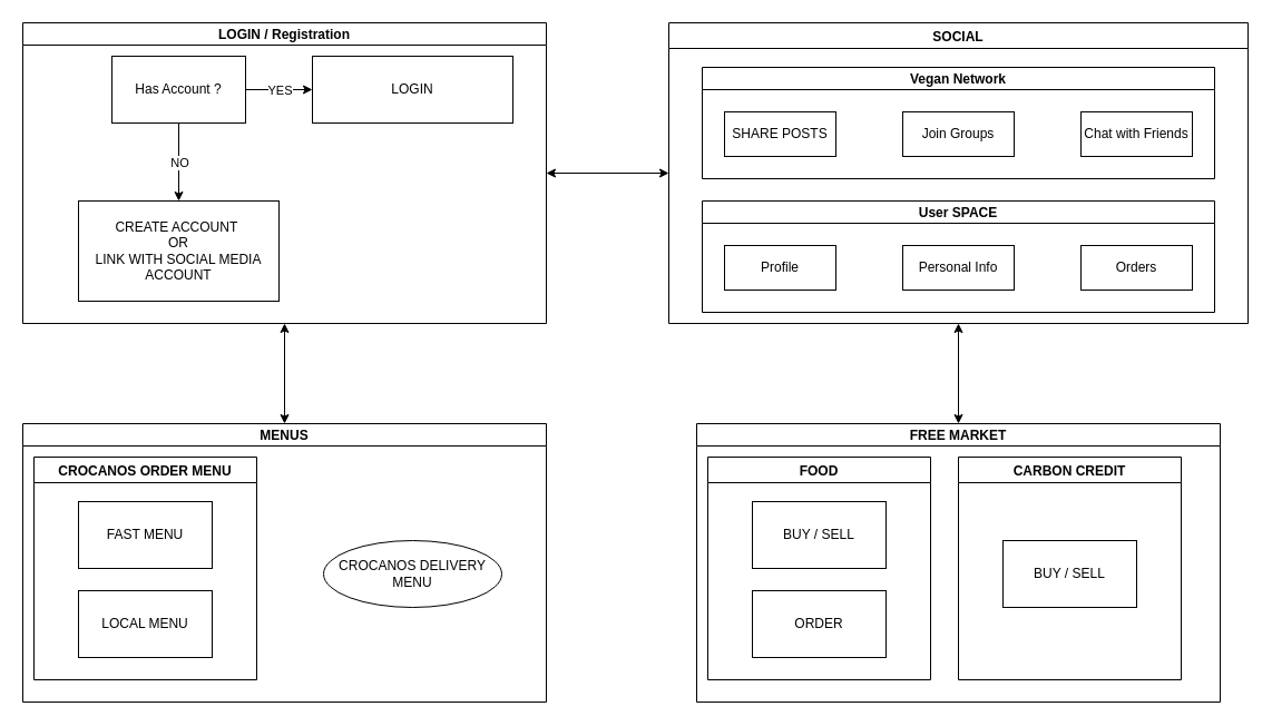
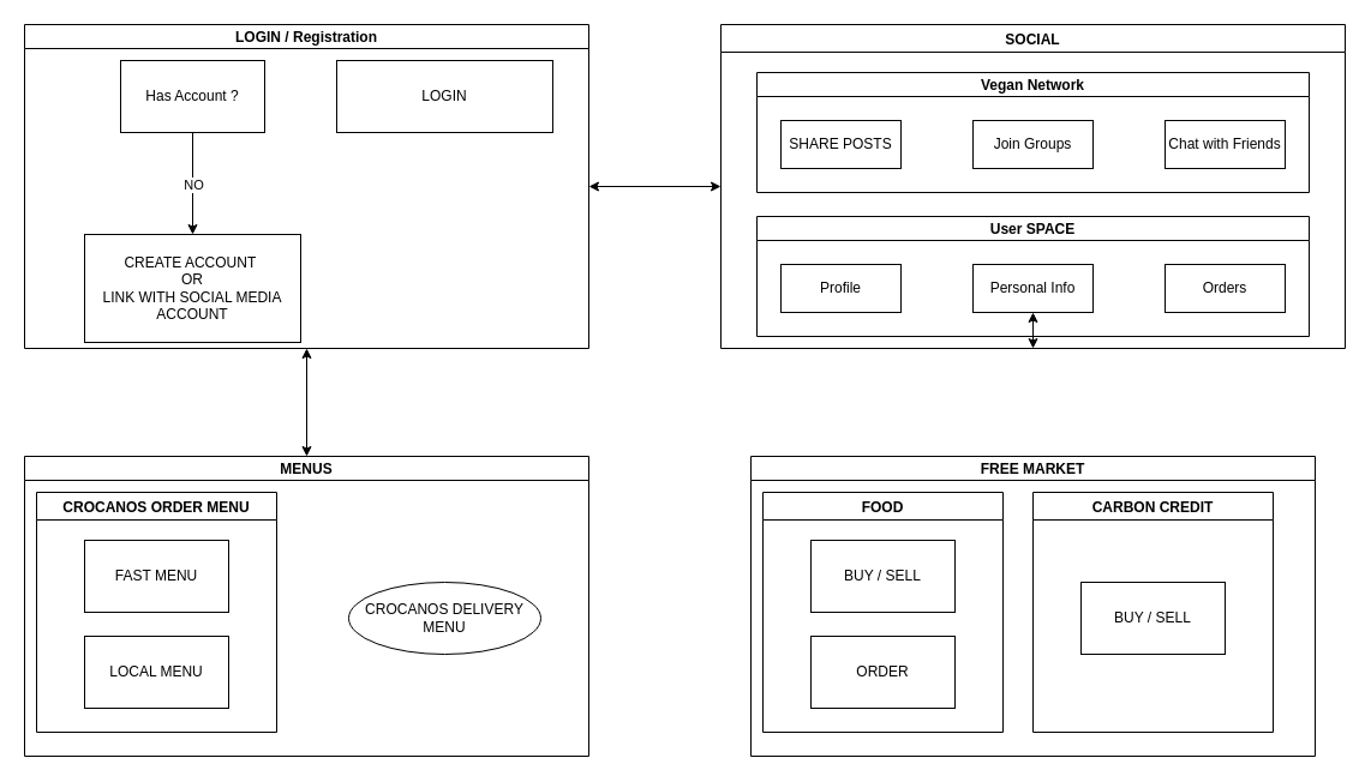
- <mxCell id="3" value="" style="endArrow=classic;html=1;exitX=1;exitY=0.5;exitDx=0;exitDy=0;entryX=0;entryY=0.5;entryDx=0;entryDy=0;" edge="1" parent="2" source="5" target="9"><mxGeometry relative="1" as="geometry"><mxPoint x="70" y="110" as="sourcePoint" /><mxPoint x="340" y="130" as="targetPoint" /></mxGeometry></mxCell>
- <mxCell id="4" value="YES" style="edgeLabel;resizable=0;html=1;align=center;verticalAlign=middle;" connectable="0" vertex="1" parent="3"><mxGeometry relative="1" as="geometry" /></mxCell>
- <mxCell id="6" value="CREATE ACCOUNT&amp;nbsp;&lt;br&gt;OR &lt;br&gt;LINK WITH SOCIAL MEDIA ACCOUNT" style="rounded=0;whiteSpace=wrap;html=1;" vertex="1" parent="2"><mxGeometry x="50" y="160" width="180" height="90" as="geometry" /></mxCell>
+ <mxCell id="6" value="CREATE ACCOUNT&amp;nbsp;&lt;br&gt;OR &lt;br&gt;LINK WITH SOCIAL MEDIA ACCOUNT" style="rounded=0;whiteSpace=wrap;html=1;" vertex="1" parent="2"><mxGeometry x="50" y="175" width="180" height="90" as="geometry" /></mxCell>
- <mxCell id="32" value="" style="endArrow=classic;startArrow=classic;html=1;entryX=0.5;entryY=0;entryDx=0;entryDy=0;exitX=0.5;exitY=1;exitDx=0;exitDy=0;" edge="1" parent="1" source="15" target="24"><mxGeometry width="50" height="50" relative="1" as="geometry"><mxPoint x="265" y="300" as="sourcePoint" /><mxPoint x="265" y="390" as="targetPoint" /></mxGeometry></mxCell>
+ <mxCell id="32" value="" style="endArrow=classic;startArrow=classic;html=1;exitX=0.5;exitY=1;exitDx=0;exitDy=0;" edge="1" parent="1" source="15" target="22"><mxGeometry width="50" height="50" relative="1" as="geometry"><mxPoint x="265" y="300" as="sourcePoint" /><mxPoint x="265" y="390" as="targetPoint" /></mxGeometry></mxCell>
